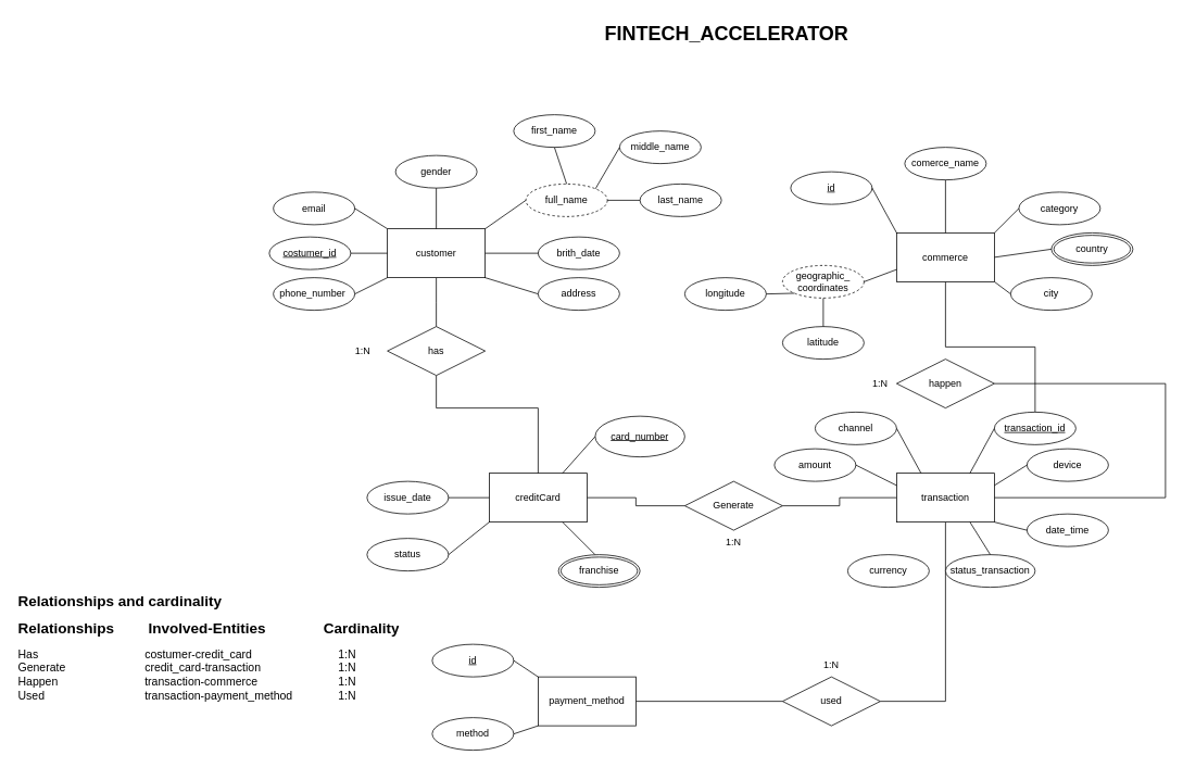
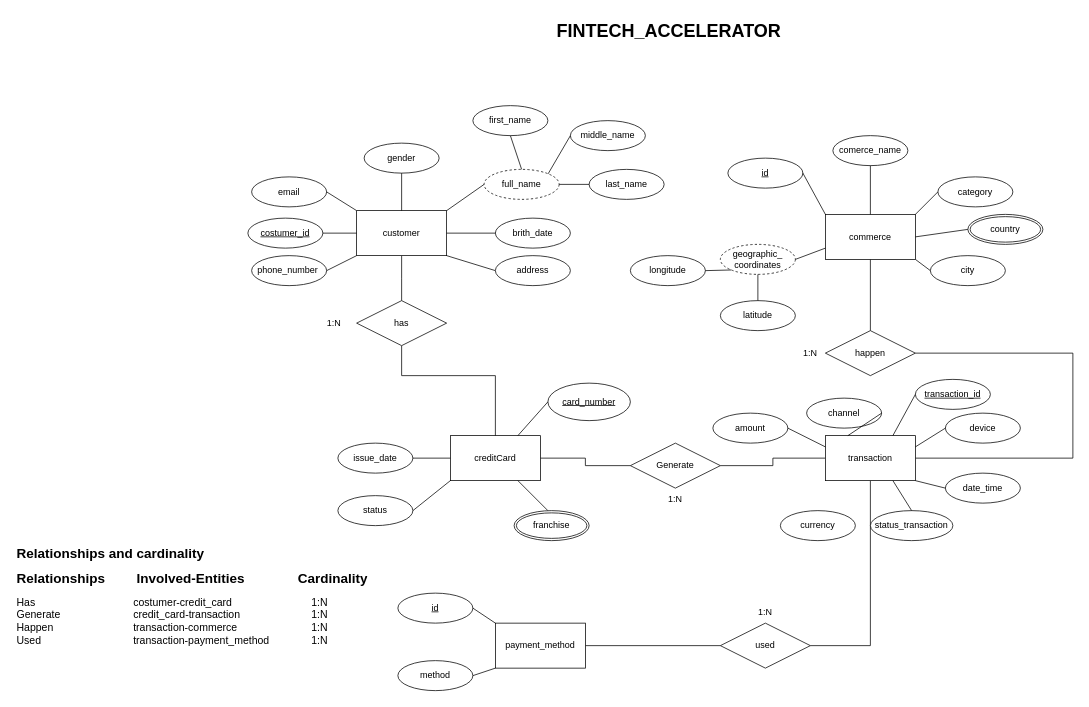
- <mxCell id="4" style="edgeStyle=orthogonalEdgeStyle;rounded=0;orthogonalLoop=1;jettySize=auto;html=1;exitX=0.5;exitY=1;exitDx=0;exitDy=0;endArrow=none;startFill=0;" parent="1" source="5" target="42" edge="1"><mxGeometry relative="1" as="geometry" /></mxCell>
+ <mxCell id="4" style="edgeStyle=orthogonalEdgeStyle;rounded=0;orthogonalLoop=1;jettySize=auto;html=1;exitX=0.5;exitY=1;exitDx=0;exitDy=0;entryX=0.5;entryY=0;entryDx=0;entryDy=0;endArrow=none;startFill=0;" parent="1" source="5" target="11" edge="1"><mxGeometry relative="1" as="geometry" /></mxCell>
- <mxCell id="44" value="channel" style="ellipse;whiteSpace=wrap;html=1;align=center;" parent="1" vertex="1"><mxGeometry x="1000" y="505" width="100" height="40" as="geometry" /></mxCell>
+ <mxCell id="44" value="channel" style="ellipse;whiteSpace=wrap;html=1;align=center;" parent="1" vertex="1"><mxGeometry x="1075" y="530" width="100" height="40" as="geometry" /></mxCell>
